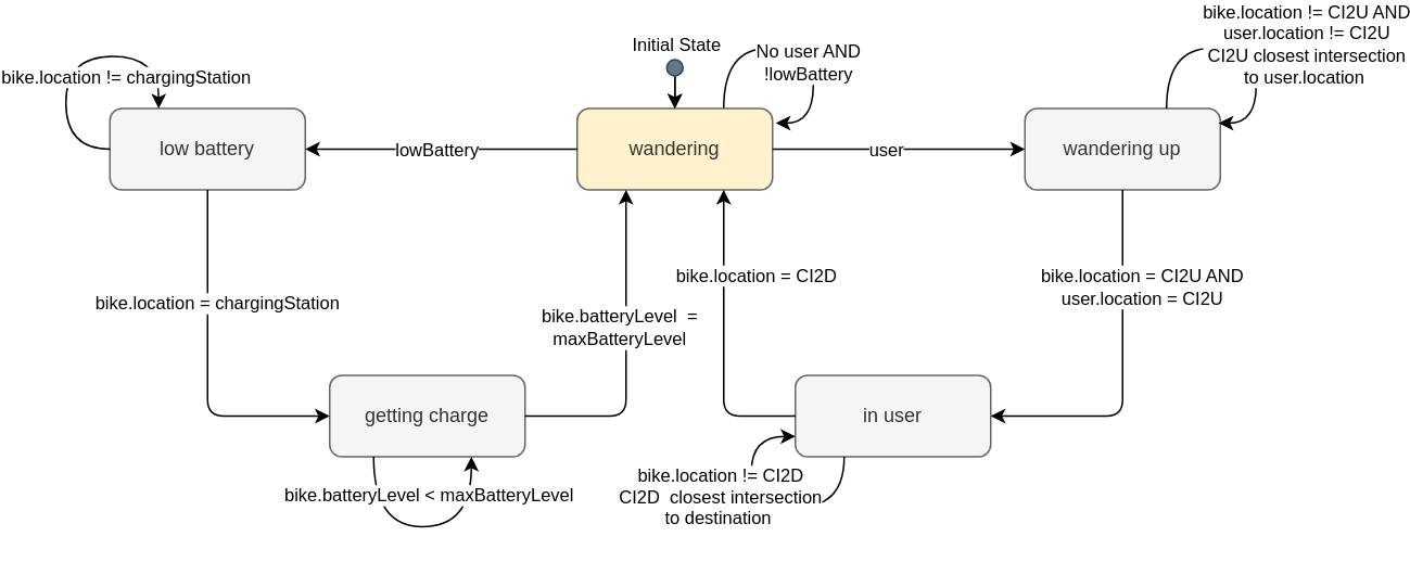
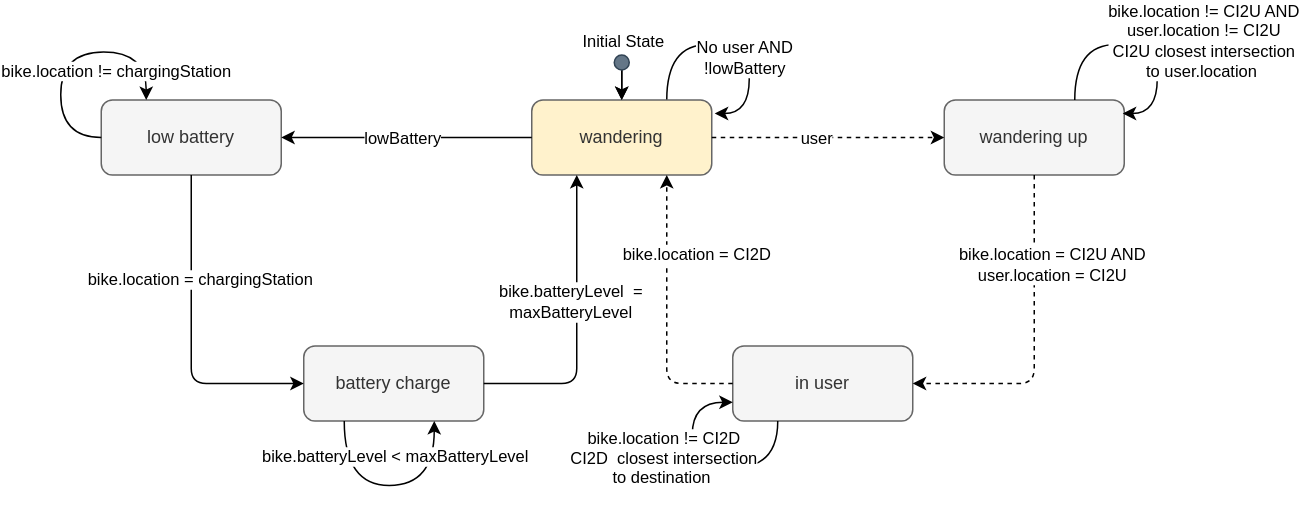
- <mxCell id="9" value="" style="endArrow=classic;html=1;entryX=0;entryY=0.5;entryDx=0;entryDy=0;exitX=1;exitY=0.5;exitDx=0;exitDy=0;" parent="1" source="4" target="6" edge="1"><mxGeometry width="50" height="50" relative="1" as="geometry"><mxPoint x="329" y="220" as="sourcePoint" /><mxPoint x="379" y="170" as="targetPoint" /></mxGeometry></mxCell>
+ <mxCell id="9" value="" style="endArrow=classic;html=1;entryX=0;entryY=0.5;entryDx=0;entryDy=0;exitX=1;exitY=0.5;exitDx=0;exitDy=0;dashed=1;" parent="1" source="4" target="6" edge="1"><mxGeometry width="50" height="50" relative="1" as="geometry"><mxPoint x="329" y="220" as="sourcePoint" /><mxPoint x="379" y="170" as="targetPoint" /></mxGeometry></mxCell>
- <mxCell id="19" value="" style="endArrow=classic;html=1;exitX=0;exitY=0.5;exitDx=0;exitDy=0;entryX=0.75;entryY=1;entryDx=0;entryDy=0;" parent="1" source="16" target="4" edge="1"><mxGeometry width="50" height="50" relative="1" as="geometry"><mxPoint x="329" y="220" as="sourcePoint" /><mxPoint x="379" y="170" as="targetPoint" /><Array as="points"><mxPoint x="424" y="249" /></Array></mxGeometry></mxCell>
+ <mxCell id="19" value="" style="endArrow=classic;html=1;exitX=0;exitY=0.5;exitDx=0;exitDy=0;entryX=0.75;entryY=1;entryDx=0;entryDy=0;dashed=1;" parent="1" source="16" target="4" edge="1"><mxGeometry width="50" height="50" relative="1" as="geometry"><mxPoint x="329" y="220" as="sourcePoint" /><mxPoint x="379" y="170" as="targetPoint" /><Array as="points"><mxPoint x="424" y="249" /></Array></mxGeometry></mxCell>
- <mxCell id="11" value="getting charge" style="rounded=1;whiteSpace=wrap;html=1;labelBackgroundColor=none;fillColor=#f5f5f5;fontColor=#333333;strokeColor=#666666;" parent="1" vertex="1"><mxGeometry x="182" y="224" width="120" height="50" as="geometry" /></mxCell>
+ <mxCell id="11" value="battery charge" style="rounded=1;whiteSpace=wrap;html=1;labelBackgroundColor=none;fillColor=#f5f5f5;fontColor=#333333;strokeColor=#666666;" parent="1" vertex="1"><mxGeometry x="182" y="224" width="120" height="50" as="geometry" /></mxCell>
- <mxCell id="17" value="" style="endArrow=classic;html=1;entryX=1;entryY=0.5;entryDx=0;entryDy=0;exitX=0.5;exitY=1;exitDx=0;exitDy=0;" parent="1" source="6" target="16" edge="1"><mxGeometry width="50" height="50" relative="1" as="geometry"><mxPoint x="329" y="230" as="sourcePoint" /><mxPoint x="379" y="180" as="targetPoint" /><Array as="points"><mxPoint x="669" y="249" /></Array></mxGeometry></mxCell>
+ <mxCell id="17" value="" style="endArrow=classic;html=1;entryX=1;entryY=0.5;entryDx=0;entryDy=0;exitX=0.5;exitY=1;exitDx=0;exitDy=0;dashed=1;" parent="1" source="6" target="16" edge="1"><mxGeometry width="50" height="50" relative="1" as="geometry"><mxPoint x="329" y="230" as="sourcePoint" /><mxPoint x="379" y="180" as="targetPoint" /><Array as="points"><mxPoint x="669" y="249" /></Array></mxGeometry></mxCell>
